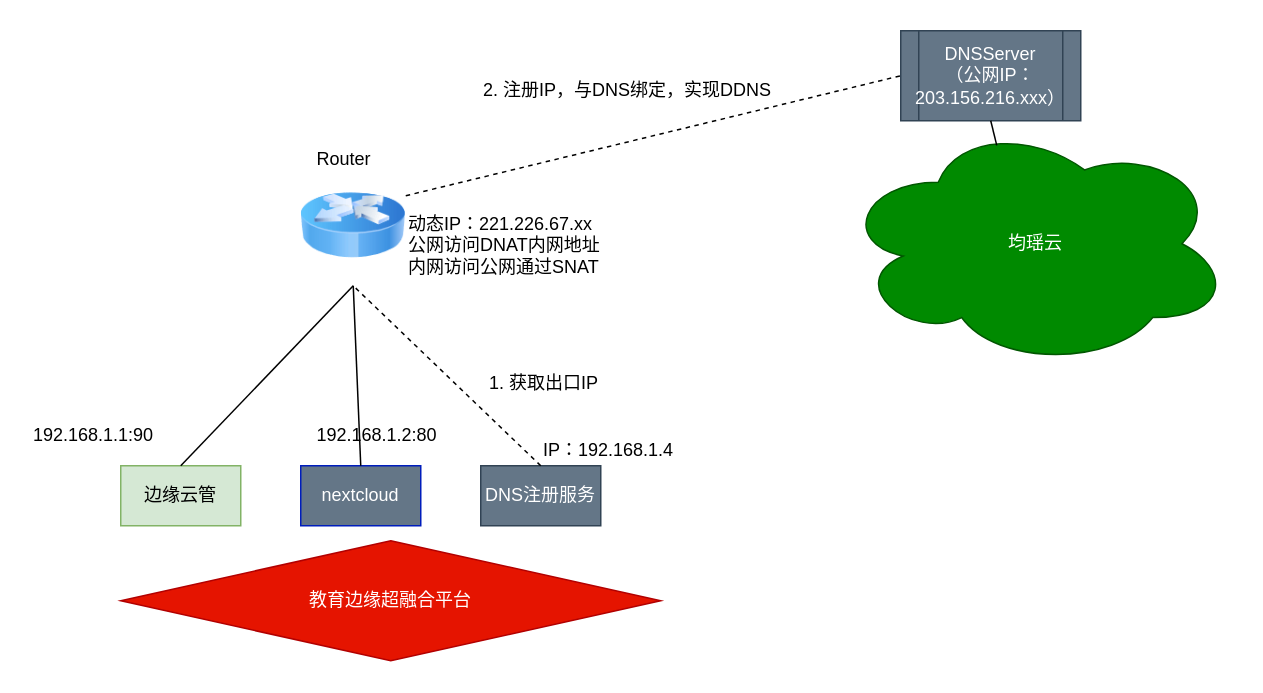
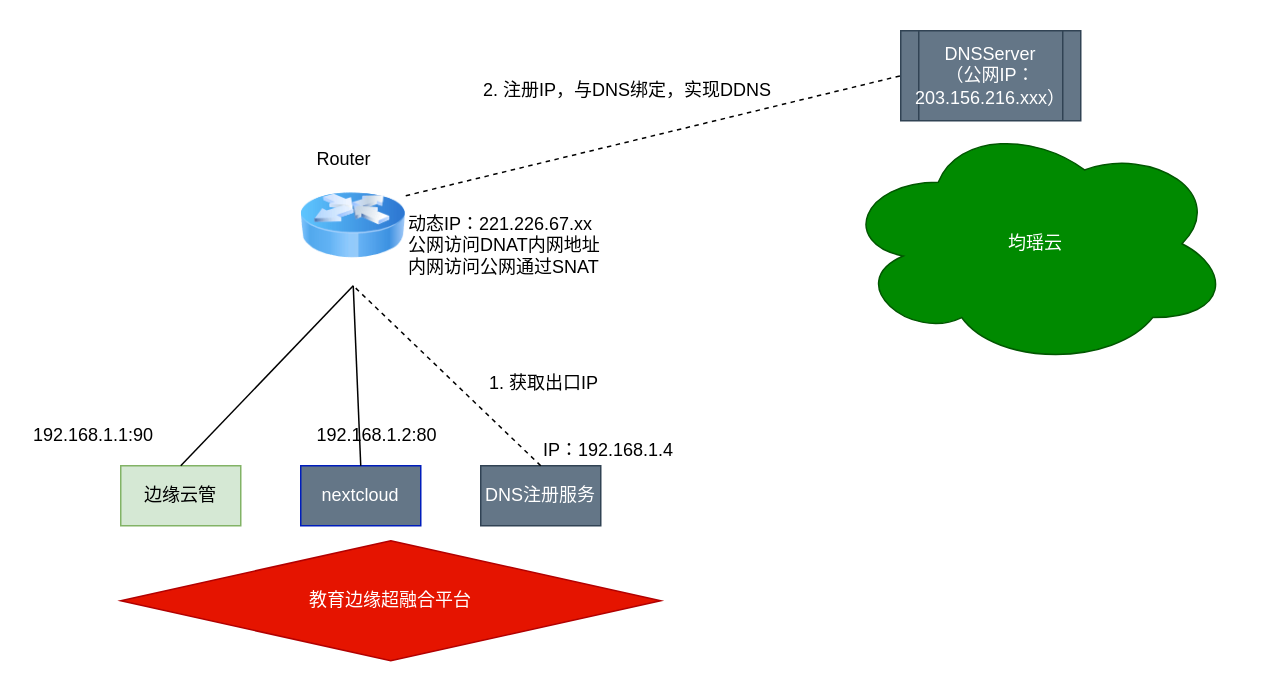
- <mxCell id="17" value="" style="endArrow=none;html=1;entryX=0.5;entryY=1;entryDx=0;entryDy=0;exitX=0.4;exitY=0.1;exitDx=0;exitDy=0;exitPerimeter=0;" edge="1" parent="1" source="15" target="16"><mxGeometry width="50" height="50" relative="1" as="geometry"><mxPoint x="20" y="540" as="sourcePoint" /><mxPoint x="70" y="490" as="targetPoint" /></mxGeometry></mxCell>
